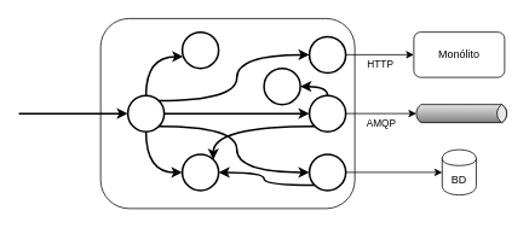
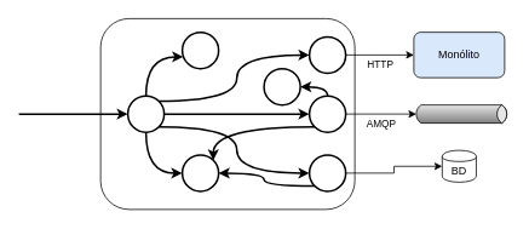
- <mxCell id="9" value="Monólito" style="rounded=1;whiteSpace=wrap;html=1;strokeColor=#000000;fontColor=#000000;strokeWidth=1;" vertex="1" parent="1"><mxGeometry x="455" y="35" width="100" height="50" as="geometry" /></mxCell>
+ <mxCell id="9" value="Monólito" style="rounded=1;whiteSpace=wrap;html=1;strokeColor=#000000;fontColor=#000000;strokeWidth=1;fillColor=#dae8fc;" vertex="1" parent="1"><mxGeometry x="455" y="35" width="100" height="50" as="geometry" /></mxCell>
- <mxCell id="11" value="BD" style="shape=cylinder;whiteSpace=wrap;html=1;boundedLbl=1;backgroundOutline=1;strokeColor=#000000;fontColor=#000000;strokeWidth=1;" vertex="1" parent="1"><mxGeometry x="486.25" y="165" width="37.5" height="50" as="geometry" /></mxCell>
+ <mxCell id="11" value="BD" style="shape=cylinder;whiteSpace=wrap;html=1;boundedLbl=1;backgroundOutline=1;strokeColor=#000000;fontColor=#000000;strokeWidth=1;" vertex="1" parent="1"><mxGeometry x="486.25" y="165" width="37.5" height="35" as="geometry" /></mxCell>
